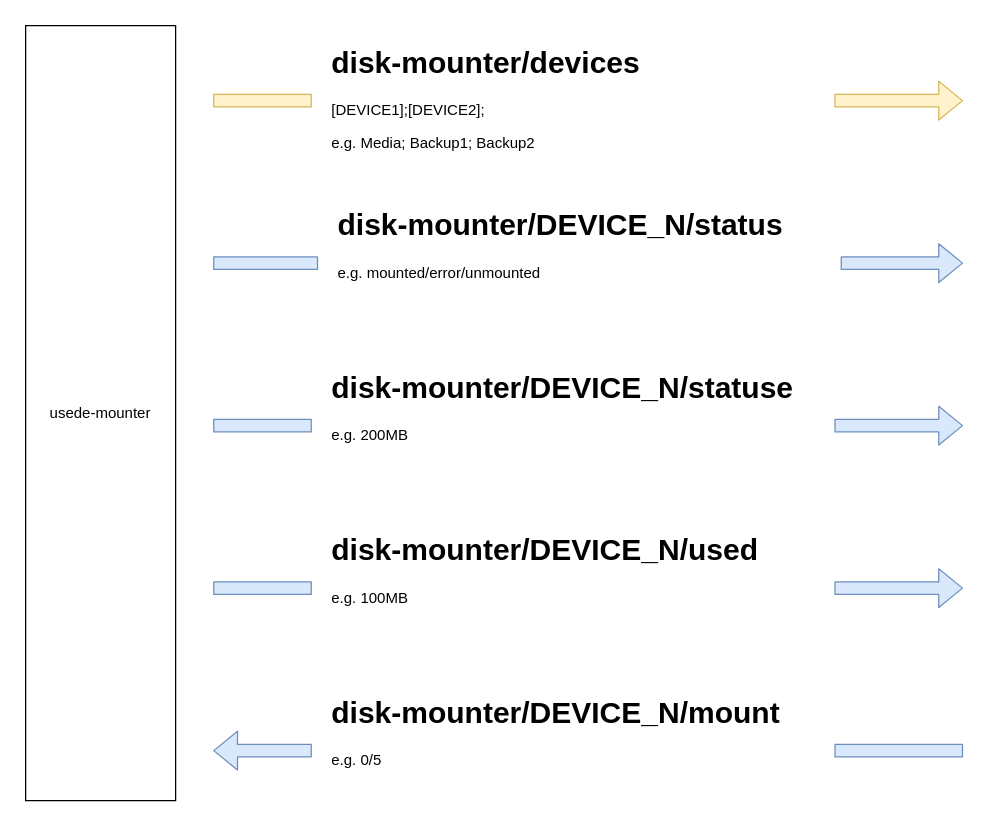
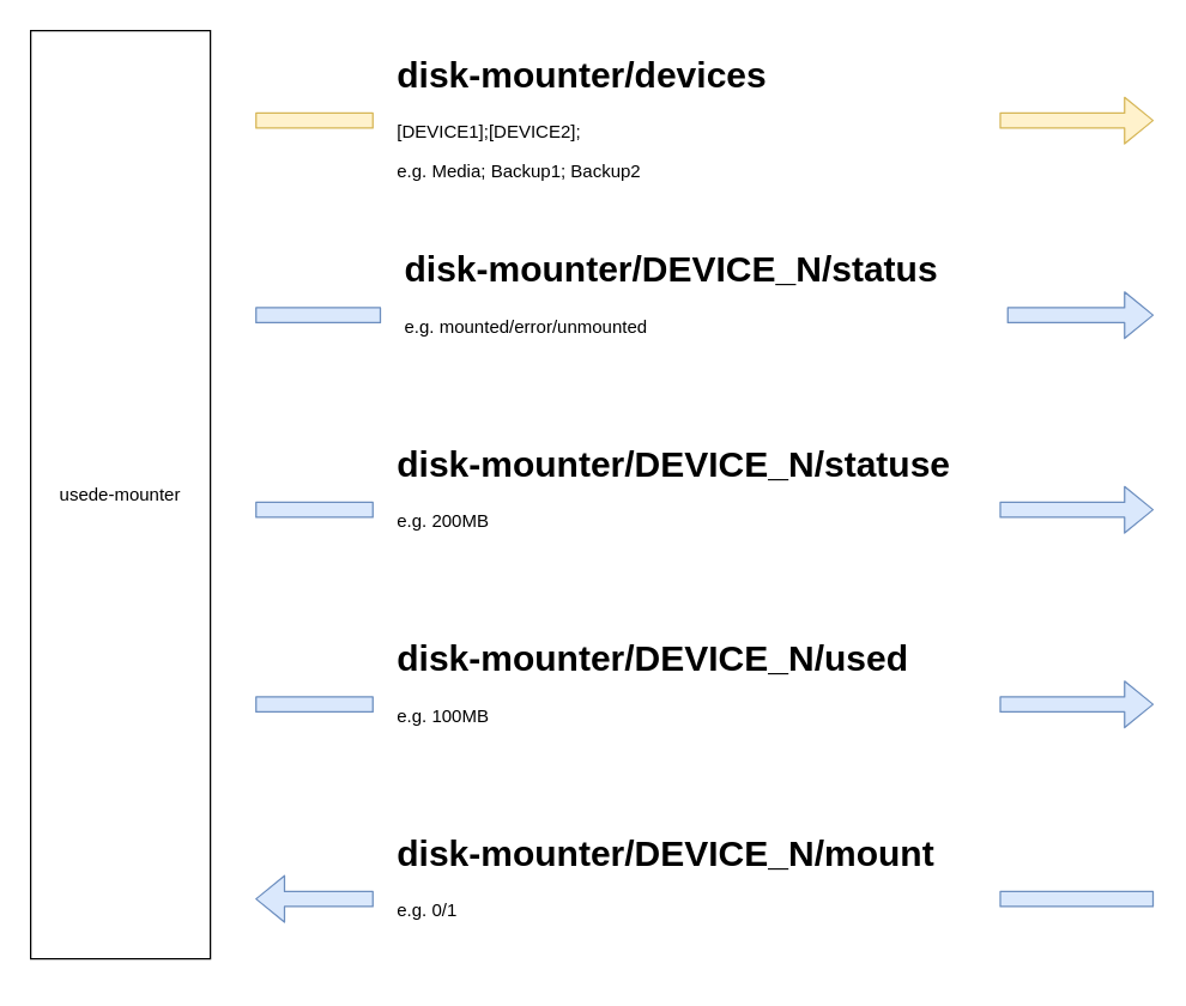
- <mxCell id="16" value="&lt;h1&gt;disk-mounter/DEVICE_N/mount&lt;/h1&gt;&lt;p&gt;e.g. 0/5&lt;/p&gt;" style="text;html=1;strokeColor=none;fillColor=none;spacing=5;spacingTop=-20;whiteSpace=wrap;overflow=hidden;rounded=0;align=left;spacingLeft=11;" parent="1" vertex="1"><mxGeometry x="249" y="550" width="418" height="100" as="geometry" /></mxCell>
+ <mxCell id="16" value="&lt;h1&gt;disk-mounter/DEVICE_N/mount&lt;/h1&gt;&lt;p&gt;e.g. 0/1&lt;/p&gt;" style="text;html=1;strokeColor=none;fillColor=none;spacing=5;spacingTop=-20;whiteSpace=wrap;overflow=hidden;rounded=0;align=left;spacingLeft=11;" parent="1" vertex="1"><mxGeometry x="249" y="550" width="418" height="100" as="geometry" /></mxCell>
